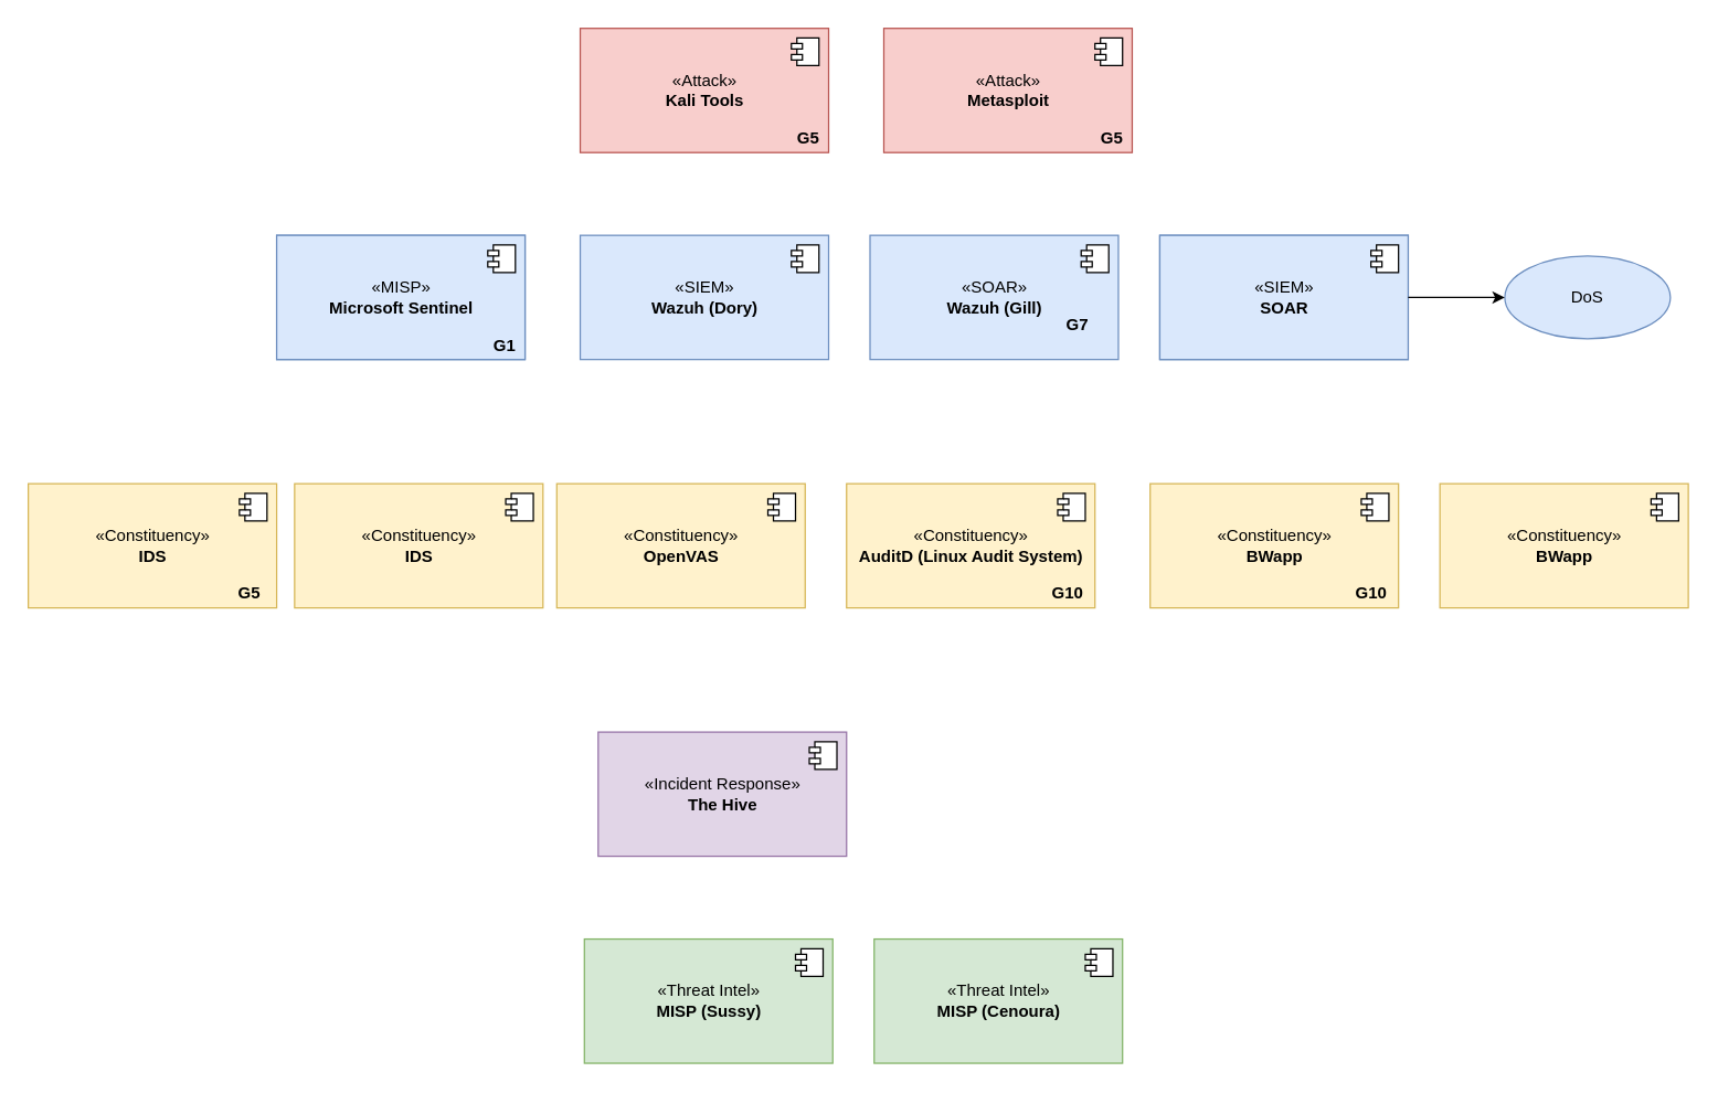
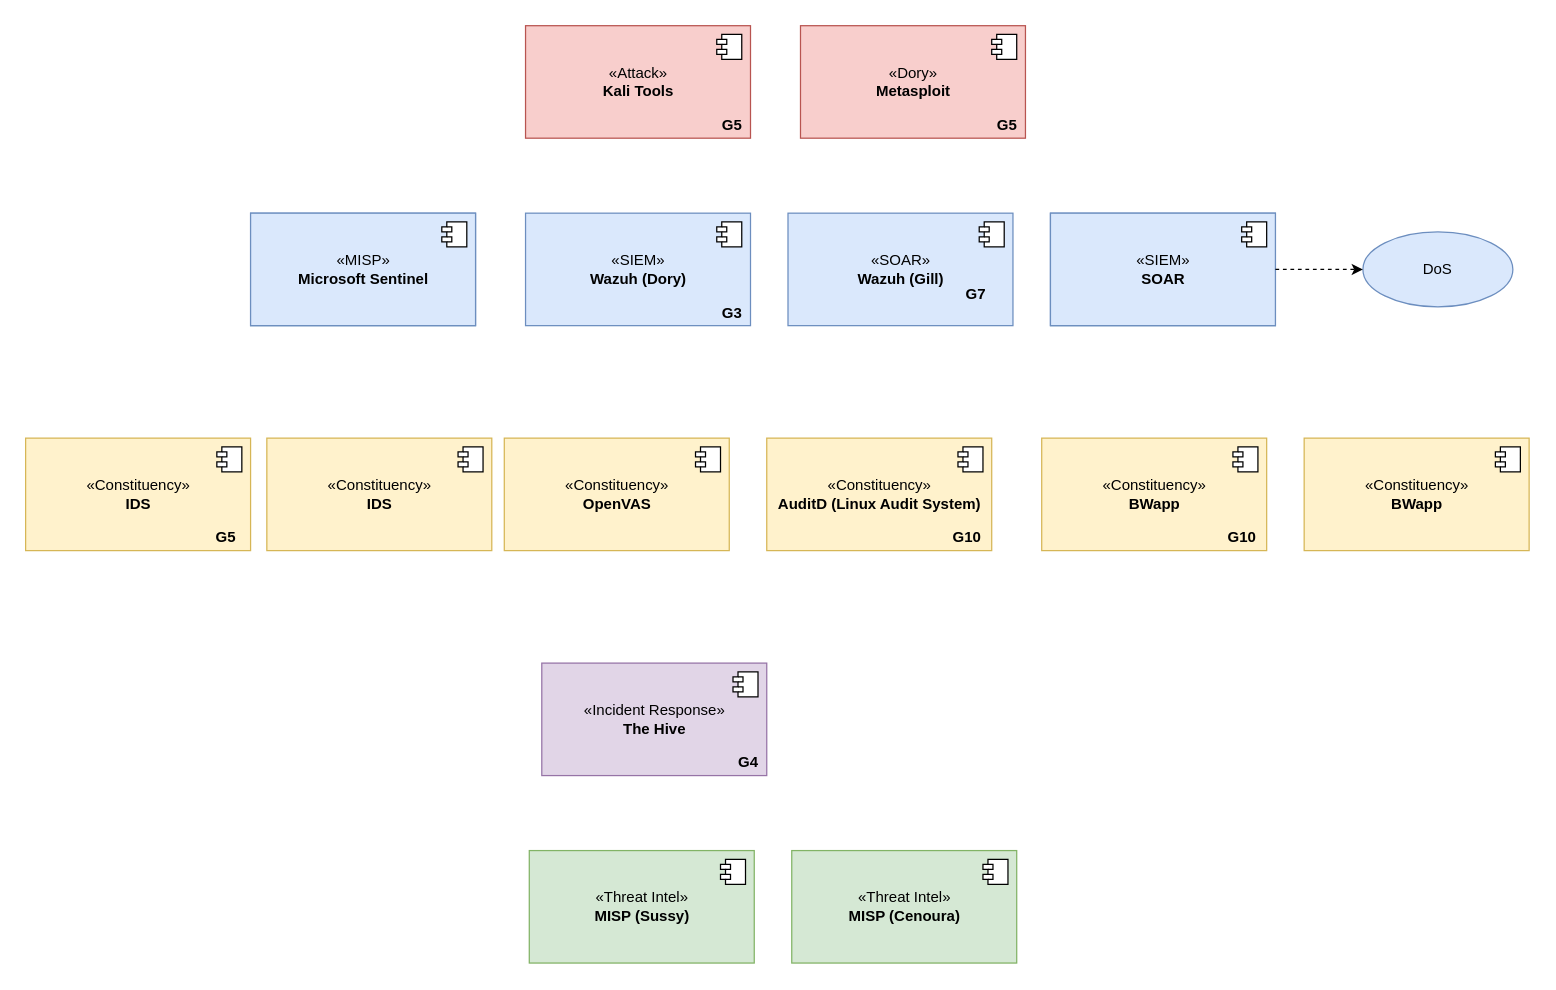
- <mxCell id="31" value="«Attack»&lt;br&gt;&lt;b&gt;Metasploit&lt;/b&gt;" style="html=1;dropTarget=0;fillColor=#f8cecc;strokeColor=#b85450;" parent="30" vertex="1"><mxGeometry width="180" height="90" as="geometry" /></mxCell>
+ <mxCell id="31" value="«Dory»&lt;br&gt;&lt;b&gt;Metasploit&lt;/b&gt;" style="html=1;dropTarget=0;fillColor=#f8cecc;strokeColor=#b85450;" parent="30" vertex="1"><mxGeometry width="180" height="90" as="geometry" /></mxCell>
- <mxCell id="47" value="" style="edgeStyle=orthogonalEdgeStyle;rounded=0;orthogonalLoop=1;jettySize=auto;html=1;" edge="1" parent="1" source="20" target="46"><mxGeometry relative="1" as="geometry" /></mxCell>
+ <mxCell id="47" value="" style="edgeStyle=orthogonalEdgeStyle;rounded=0;orthogonalLoop=1;jettySize=auto;html=1;dashed=1;" edge="1" parent="1" source="20" target="46"><mxGeometry relative="1" as="geometry" /></mxCell>
- <mxCell id="45" value="&lt;b&gt;G1&lt;/b&gt;" style="text;html=1;align=center;verticalAlign=middle;resizable=0;points=[];autosize=1;strokeColor=none;fillColor=none;" parent="42" vertex="1"><mxGeometry x="150" y="70" width="30" height="20" as="geometry" /></mxCell>
+ <mxCell id="25" value="&lt;b&gt;G3&lt;/b&gt;" style="text;html=1;align=center;verticalAlign=middle;resizable=0;points=[];autosize=1;strokeColor=none;fillColor=none;" parent="22" vertex="1"><mxGeometry x="150" y="70" width="30" height="20" as="geometry" /></mxCell>
+ <mxCell id="11" value="&lt;b&gt;G4&lt;/b&gt;" style="text;html=1;align=center;verticalAlign=middle;resizable=0;points=[];autosize=1;strokeColor=none;fillColor=none;" parent="8" vertex="1"><mxGeometry x="150" y="70" width="30" height="20" as="geometry" /></mxCell>
